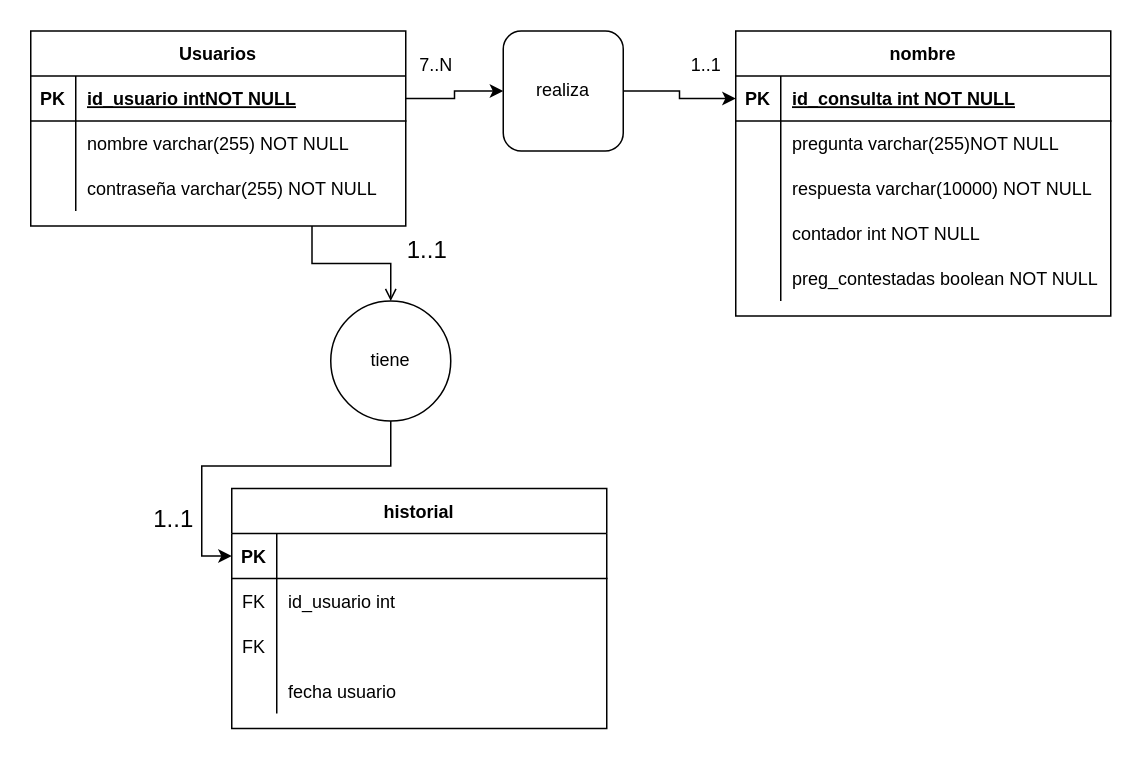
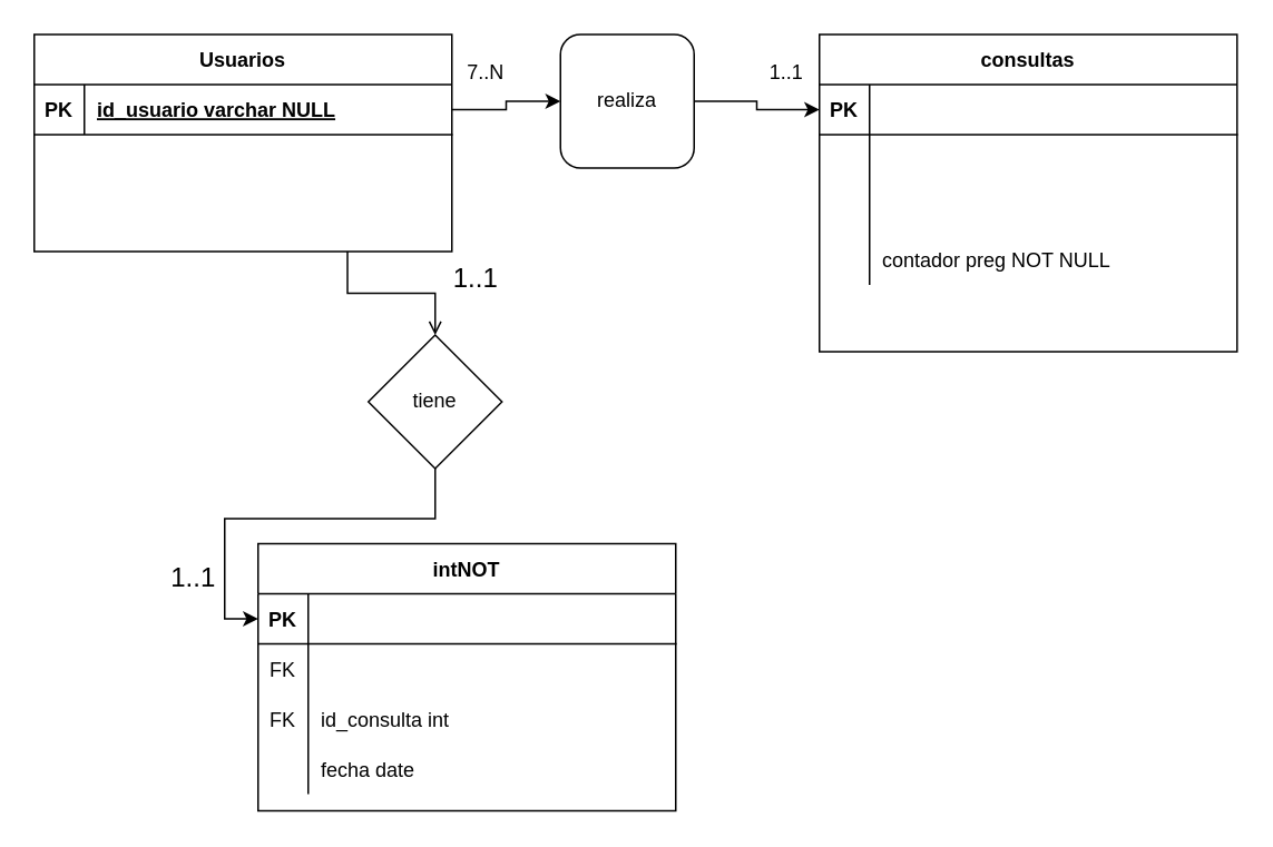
- <mxCell id="2" value="nombre" style="shape=table;startSize=30;container=1;collapsible=1;childLayout=tableLayout;fixedRows=1;rowLines=0;fontStyle=1;align=center;resizeLast=1;" vertex="1" parent="1"><mxGeometry x="490" y="20" width="250" height="190" as="geometry" /></mxCell>
+ <mxCell id="2" value="consultas" style="shape=table;startSize=30;container=1;collapsible=1;childLayout=tableLayout;fixedRows=1;rowLines=0;fontStyle=1;align=center;resizeLast=1;" vertex="1" parent="1"><mxGeometry x="490" y="20" width="250" height="190" as="geometry" /></mxCell>
- <mxCell id="5" value="id_consulta int NOT NULL " style="shape=partialRectangle;overflow=hidden;connectable=0;fillColor=none;top=0;left=0;bottom=0;right=0;align=left;spacingLeft=6;fontStyle=5;" vertex="1" parent="3"><mxGeometry x="30" width="220" height="30" as="geometry"><mxRectangle width="220" height="30" as="alternateBounds" /></mxGeometry></mxCell>
- <mxCell id="22" value="id_usuario intNOT NULL " style="shape=partialRectangle;overflow=hidden;connectable=0;fillColor=none;top=0;left=0;bottom=0;right=0;align=left;spacingLeft=6;fontStyle=5;" vertex="1" parent="20"><mxGeometry x="30" width="220" height="30" as="geometry"><mxRectangle width="220" height="30" as="alternateBounds" /></mxGeometry></mxCell>
+ <mxCell id="22" value="id_usuario varchar NULL " style="shape=partialRectangle;overflow=hidden;connectable=0;fillColor=none;top=0;left=0;bottom=0;right=0;align=left;spacingLeft=6;fontStyle=5;" vertex="1" parent="20"><mxGeometry x="30" width="220" height="30" as="geometry"><mxRectangle width="220" height="30" as="alternateBounds" /></mxGeometry></mxCell>
- <mxCell id="25" value="nombre varchar(255) NOT NULL" style="shape=partialRectangle;overflow=hidden;connectable=0;fillColor=none;top=0;left=0;bottom=0;right=0;align=left;spacingLeft=6;" vertex="1" parent="23"><mxGeometry x="30" width="220" height="30" as="geometry"><mxRectangle width="220" height="30" as="alternateBounds" /></mxGeometry></mxCell>
- <mxCell id="8" value="pregunta varchar(255)NOT NULL" style="shape=partialRectangle;overflow=hidden;connectable=0;fillColor=none;top=0;left=0;bottom=0;right=0;align=left;spacingLeft=6;" vertex="1" parent="6"><mxGeometry x="30" width="220" height="30" as="geometry"><mxRectangle width="220" height="30" as="alternateBounds" /></mxGeometry></mxCell>
- <mxCell id="28" value="contraseña varchar(255) NOT NULL" style="shape=partialRectangle;overflow=hidden;connectable=0;fillColor=none;top=0;left=0;bottom=0;right=0;align=left;spacingLeft=6;" vertex="1" parent="26"><mxGeometry x="30" width="220" height="30" as="geometry"><mxRectangle width="220" height="30" as="alternateBounds" /></mxGeometry></mxCell>
- <mxCell id="11" value="respuesta varchar(10000) NOT NULL" style="shape=partialRectangle;overflow=hidden;connectable=0;fillColor=none;top=0;left=0;bottom=0;right=0;align=left;spacingLeft=6;" vertex="1" parent="9"><mxGeometry x="30" width="220" height="30" as="geometry"><mxRectangle width="220" height="30" as="alternateBounds" /></mxGeometry></mxCell>
- <mxCell id="14" value="contador int NOT NULL" style="shape=partialRectangle;overflow=hidden;connectable=0;fillColor=none;top=0;left=0;bottom=0;right=0;align=left;spacingLeft=6;" vertex="1" parent="12"><mxGeometry x="30" width="220" height="30" as="geometry"><mxRectangle width="220" height="30" as="alternateBounds" /></mxGeometry></mxCell>
+ <mxCell id="14" value="contador preg NOT NULL" style="shape=partialRectangle;overflow=hidden;connectable=0;fillColor=none;top=0;left=0;bottom=0;right=0;align=left;spacingLeft=6;" vertex="1" parent="12"><mxGeometry x="30" width="220" height="30" as="geometry"><mxRectangle width="220" height="30" as="alternateBounds" /></mxGeometry></mxCell>
- <mxCell id="17" value="preg_contestadas boolean NOT NULL" style="shape=partialRectangle;overflow=hidden;connectable=0;fillColor=none;top=0;left=0;bottom=0;right=0;align=left;spacingLeft=6;" vertex="1" parent="15"><mxGeometry x="30" width="220" height="30" as="geometry"><mxRectangle width="220" height="30" as="alternateBounds" /></mxGeometry></mxCell>
- <mxCell id="47" value="tiene" style="ellipse;whiteSpace=wrap;html=1;" vertex="1" parent="1"><mxGeometry x="220" y="200" width="80" height="80" as="geometry" /></mxCell>
+ <mxCell id="47" value="tiene" style="rhombus;whiteSpace=wrap;html=1;" vertex="1" parent="1"><mxGeometry x="220" y="200" width="80" height="80" as="geometry" /></mxCell>
- <mxCell id="34" value="historial" style="shape=table;startSize=30;container=1;collapsible=1;childLayout=tableLayout;fixedRows=1;rowLines=0;fontStyle=1;align=center;resizeLast=1;" vertex="1" parent="1"><mxGeometry x="154" y="325" width="250" height="160" as="geometry" /></mxCell>
+ <mxCell id="34" value="intNOT" style="shape=table;startSize=30;container=1;collapsible=1;childLayout=tableLayout;fixedRows=1;rowLines=0;fontStyle=1;align=center;resizeLast=1;" vertex="1" parent="1"><mxGeometry x="154" y="325" width="250" height="160" as="geometry" /></mxCell>
- <mxCell id="39" value="id_usuario int" style="shape=partialRectangle;overflow=hidden;connectable=0;fillColor=none;top=0;left=0;bottom=0;right=0;align=left;spacingLeft=6;" vertex="1" parent="37"><mxGeometry x="30" width="220" height="30" as="geometry"><mxRectangle width="220" height="30" as="alternateBounds" /></mxGeometry></mxCell>
+ <mxCell id="42" value="id_consulta int" style="shape=partialRectangle;overflow=hidden;connectable=0;fillColor=none;top=0;left=0;bottom=0;right=0;align=left;spacingLeft=6;" vertex="1" parent="40"><mxGeometry x="30" width="220" height="30" as="geometry"><mxRectangle width="220" height="30" as="alternateBounds" /></mxGeometry></mxCell>
- <mxCell id="45" value="fecha usuario" style="shape=partialRectangle;overflow=hidden;connectable=0;fillColor=none;top=0;left=0;bottom=0;right=0;align=left;spacingLeft=6;" vertex="1" parent="43"><mxGeometry x="30" width="220" height="30" as="geometry"><mxRectangle width="220" height="30" as="alternateBounds" /></mxGeometry></mxCell>
+ <mxCell id="45" value="fecha date" style="shape=partialRectangle;overflow=hidden;connectable=0;fillColor=none;top=0;left=0;bottom=0;right=0;align=left;spacingLeft=6;" vertex="1" parent="43"><mxGeometry x="30" width="220" height="30" as="geometry"><mxRectangle width="220" height="30" as="alternateBounds" /></mxGeometry></mxCell>
